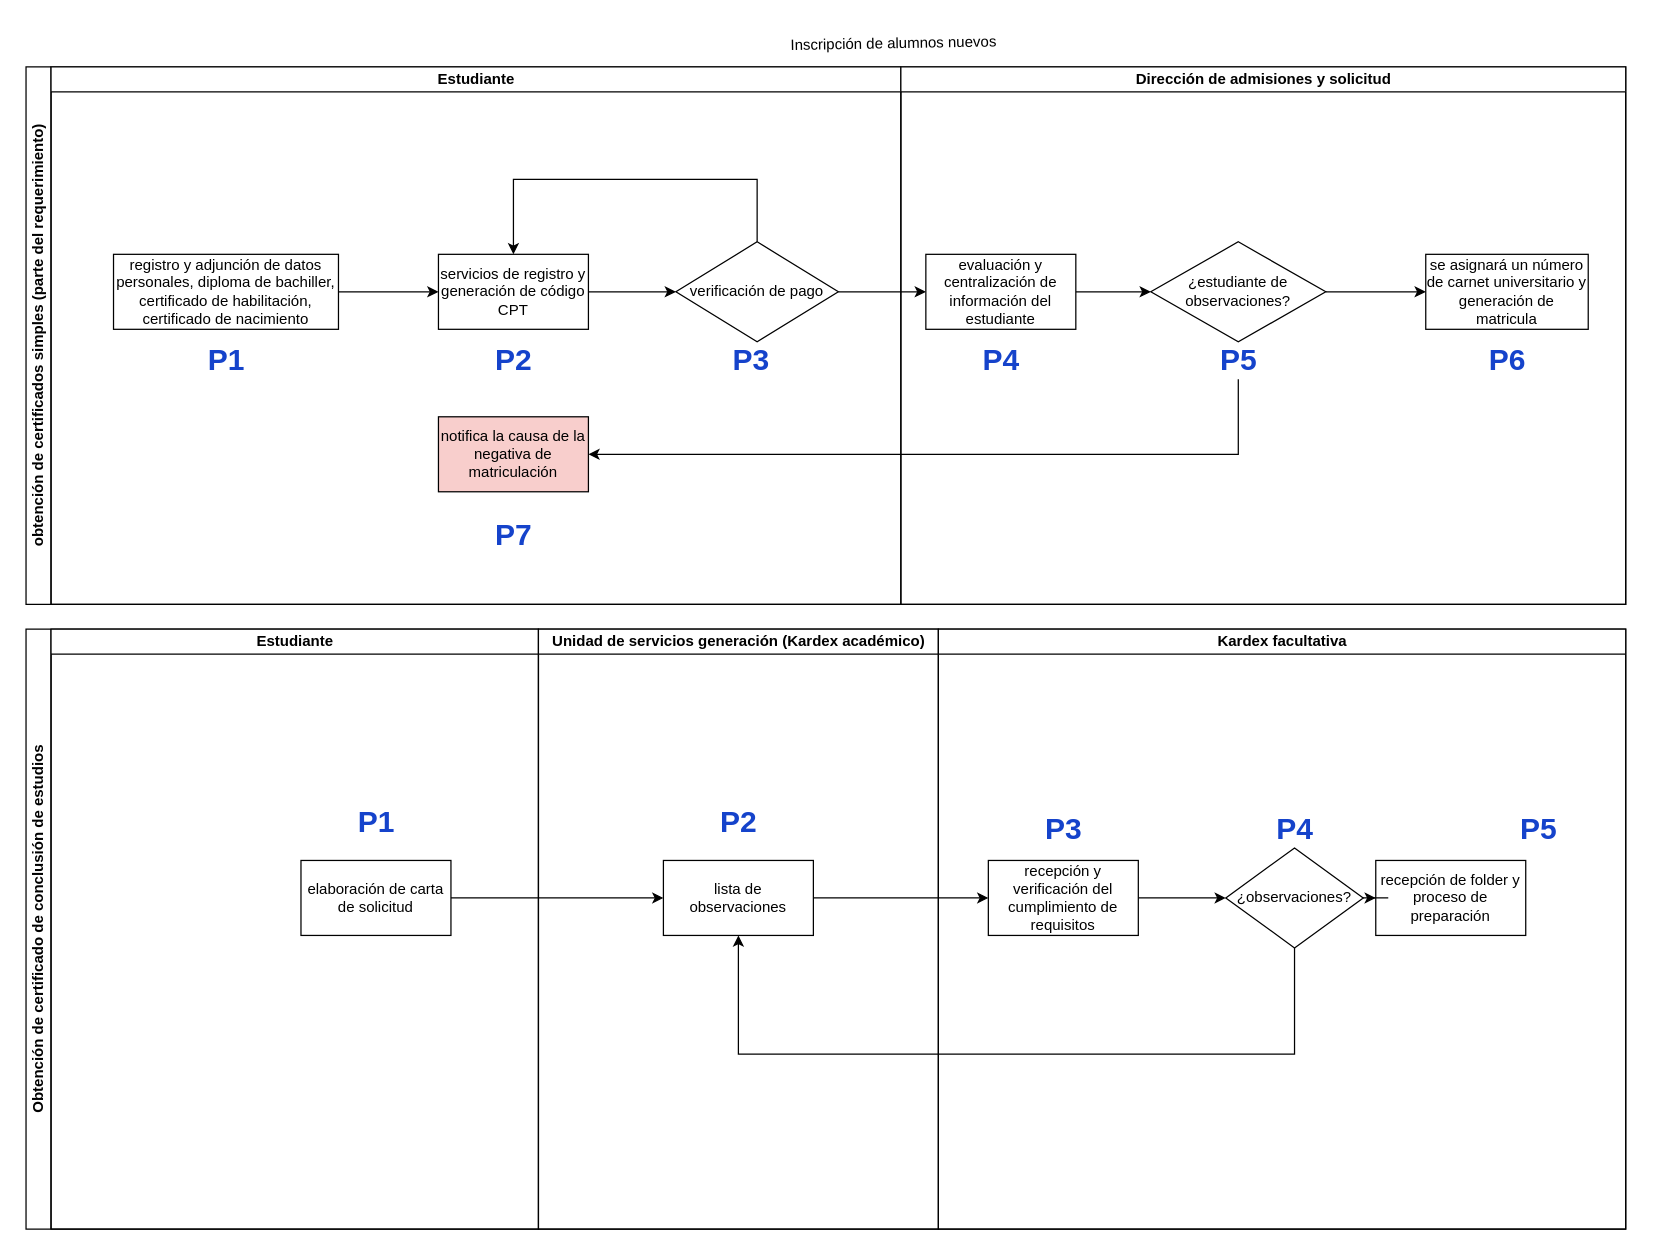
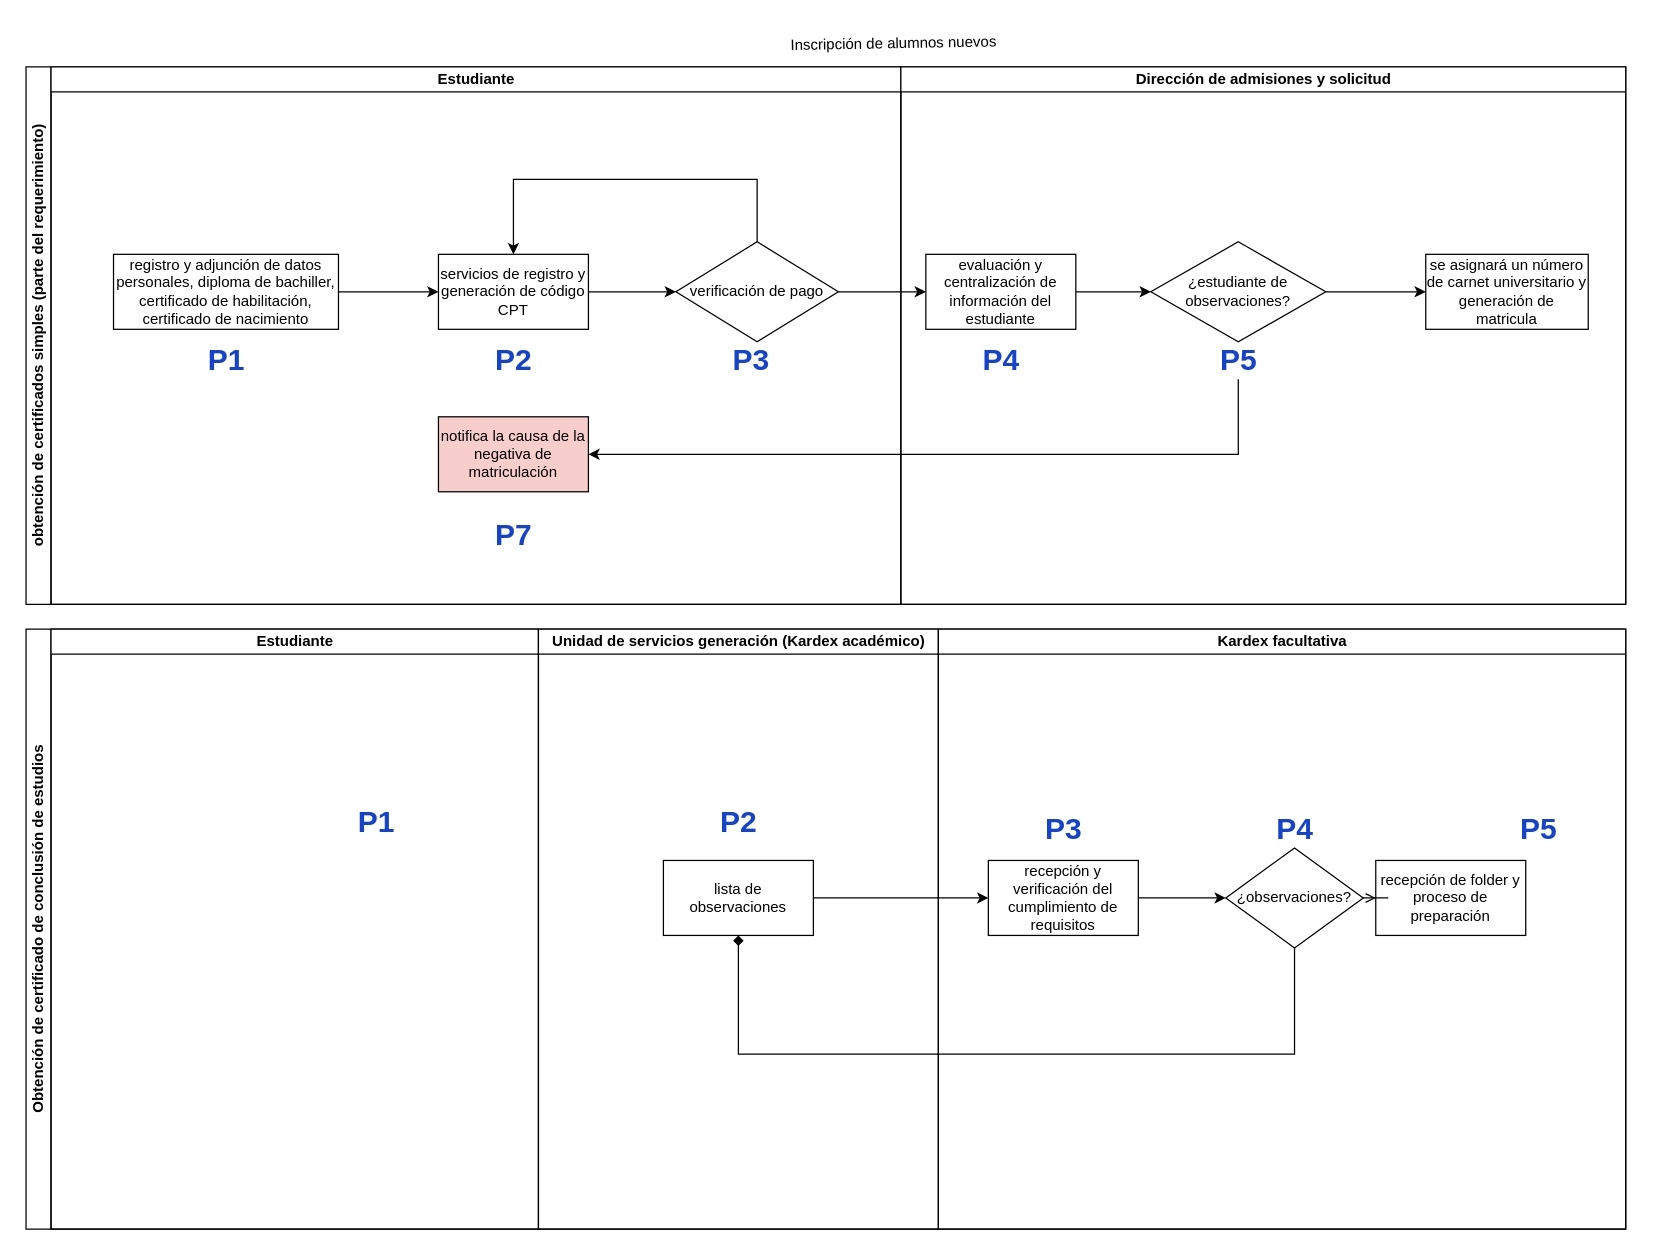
- <mxCell id="26" value="P6" style="text;strokeColor=none;fillColor=none;html=1;fontSize=24;fontStyle=1;verticalAlign=middle;align=center;fontColor=#1543cb;" vertex="1" parent="18"><mxGeometry x="465" y="220" width="40" height="30" as="geometry" /></mxCell>
- <mxCell id="29" value="elaboración de carta de solicitud" style="rounded=0;whiteSpace=wrap;html=1;" vertex="1" parent="28"><mxGeometry x="200" y="185" width="120" height="60" as="geometry" /></mxCell>
- <mxCell id="43" style="edgeStyle=orthogonalEdgeStyle;rounded=0;orthogonalLoop=1;jettySize=auto;html=1;entryX=0;entryY=0.5;entryDx=0;entryDy=0;" edge="1" parent="27" source="29" target="32"><mxGeometry relative="1" as="geometry" /></mxCell>
- <mxCell id="36" style="edgeStyle=orthogonalEdgeStyle;rounded=0;orthogonalLoop=1;jettySize=auto;html=1;entryX=0;entryY=0.5;entryDx=0;entryDy=0;" edge="1" parent="34" source="37" target="35"><mxGeometry relative="1" as="geometry" /></mxCell>
+ <mxCell id="36" style="edgeStyle=orthogonalEdgeStyle;rounded=0;orthogonalLoop=1;jettySize=auto;html=1;entryX=0;entryY=0.5;entryDx=0;entryDy=0;endArrow=open;" edge="1" parent="34" source="37" target="35"><mxGeometry relative="1" as="geometry" /></mxCell>
- <mxCell id="45" style="edgeStyle=orthogonalEdgeStyle;rounded=0;orthogonalLoop=1;jettySize=auto;html=1;entryX=0.5;entryY=1;entryDx=0;entryDy=0;" edge="1" parent="27" source="37" target="32"><mxGeometry relative="1" as="geometry"><Array as="points"><mxPoint x="1015" y="340" /><mxPoint x="570" y="340" /></Array></mxGeometry></mxCell>
+ <mxCell id="45" style="edgeStyle=orthogonalEdgeStyle;rounded=0;orthogonalLoop=1;jettySize=auto;html=1;entryX=0.5;entryY=1;entryDx=0;entryDy=0;endArrow=diamond;" edge="1" parent="27" source="37" target="32"><mxGeometry relative="1" as="geometry"><Array as="points"><mxPoint x="1015" y="340" /><mxPoint x="570" y="340" /></Array></mxGeometry></mxCell>
